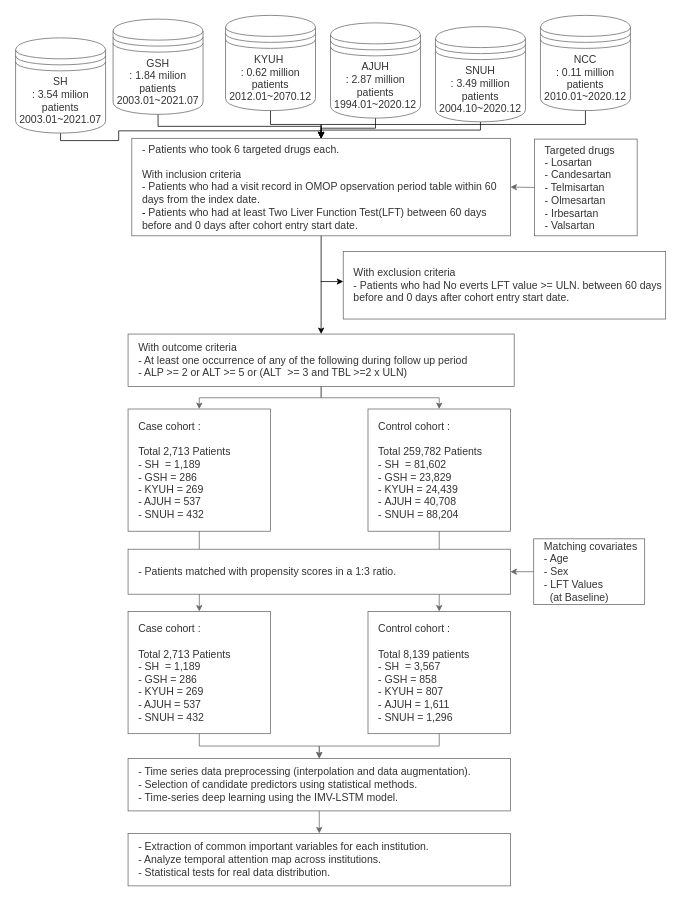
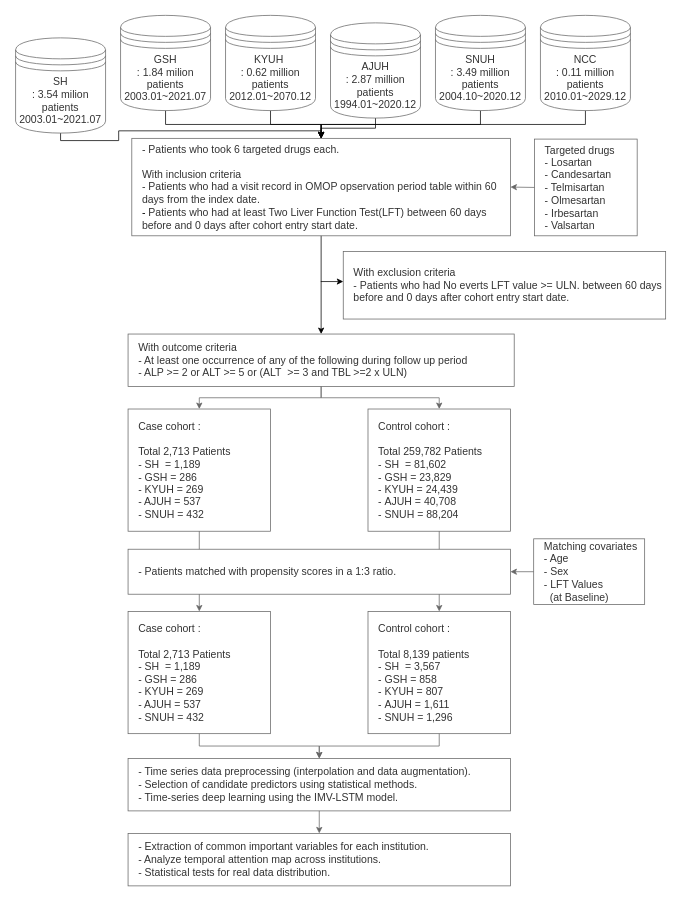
- <mxCell id="6" value="GSH&lt;br&gt;: 1.84 milion&lt;br&gt;patients&lt;br&gt;2003.01~2021.07" style="shape=datastore;whiteSpace=wrap;html=1;rounded=1;fillColor=none;strokeColor=#666666;fontColor=#333333;shadow=0;fontSize=14;" parent="1" vertex="1"><mxGeometry x="150" y="25" width="120" height="127" as="geometry" /></mxCell>
+ <mxCell id="6" value="GSH&lt;br&gt;: 1.84 milion&lt;br&gt;patients&lt;br&gt;2003.01~2021.07" style="shape=datastore;whiteSpace=wrap;html=1;rounded=1;fillColor=none;strokeColor=#666666;fontColor=#333333;shadow=0;fontSize=14;" parent="1" vertex="1"><mxGeometry x="160" y="20" width="120" height="127" as="geometry" /></mxCell>
- <mxCell id="12" value="SNUH&lt;br style=&quot;font-size: 14px;&quot;&gt;: 3.49 million&lt;br style=&quot;font-size: 14px;&quot;&gt;patients&lt;br&gt;2004.10~2020.12" style="shape=datastore;whiteSpace=wrap;html=1;rounded=1;fillColor=none;strokeColor=#666666;fontColor=#333333;shadow=0;fontSize=14;" parent="1" vertex="1"><mxGeometry x="580" y="35" width="120" height="127" as="geometry" /></mxCell>
+ <mxCell id="12" value="SNUH&lt;br style=&quot;font-size: 14px;&quot;&gt;: 3.49 million&lt;br style=&quot;font-size: 14px;&quot;&gt;patients&lt;br&gt;2004.10~2020.12" style="shape=datastore;whiteSpace=wrap;html=1;rounded=1;fillColor=none;strokeColor=#666666;fontColor=#333333;shadow=0;fontSize=14;" parent="1" vertex="1"><mxGeometry x="580" y="20" width="120" height="127" as="geometry" /></mxCell>
- <mxCell id="14" value="NCC&lt;br style=&quot;font-size: 14px;&quot;&gt;: 0.11 million&lt;br style=&quot;font-size: 14px;&quot;&gt;patients&lt;br&gt;2010.01~2020.12" style="shape=datastore;whiteSpace=wrap;html=1;rounded=1;fillColor=none;strokeColor=#666666;fontColor=#333333;shadow=0;fontSize=14;" parent="1" vertex="1"><mxGeometry x="720" y="20" width="120" height="127" as="geometry" /></mxCell>
+ <mxCell id="14" value="NCC&lt;br style=&quot;font-size: 14px;&quot;&gt;: 0.11 million&lt;br style=&quot;font-size: 14px;&quot;&gt;patients&lt;br&gt;2010.01~2029.12" style="shape=datastore;whiteSpace=wrap;html=1;rounded=1;fillColor=none;strokeColor=#666666;fontColor=#333333;shadow=0;fontSize=14;" parent="1" vertex="1"><mxGeometry x="720" y="20" width="120" height="127" as="geometry" /></mxCell>
